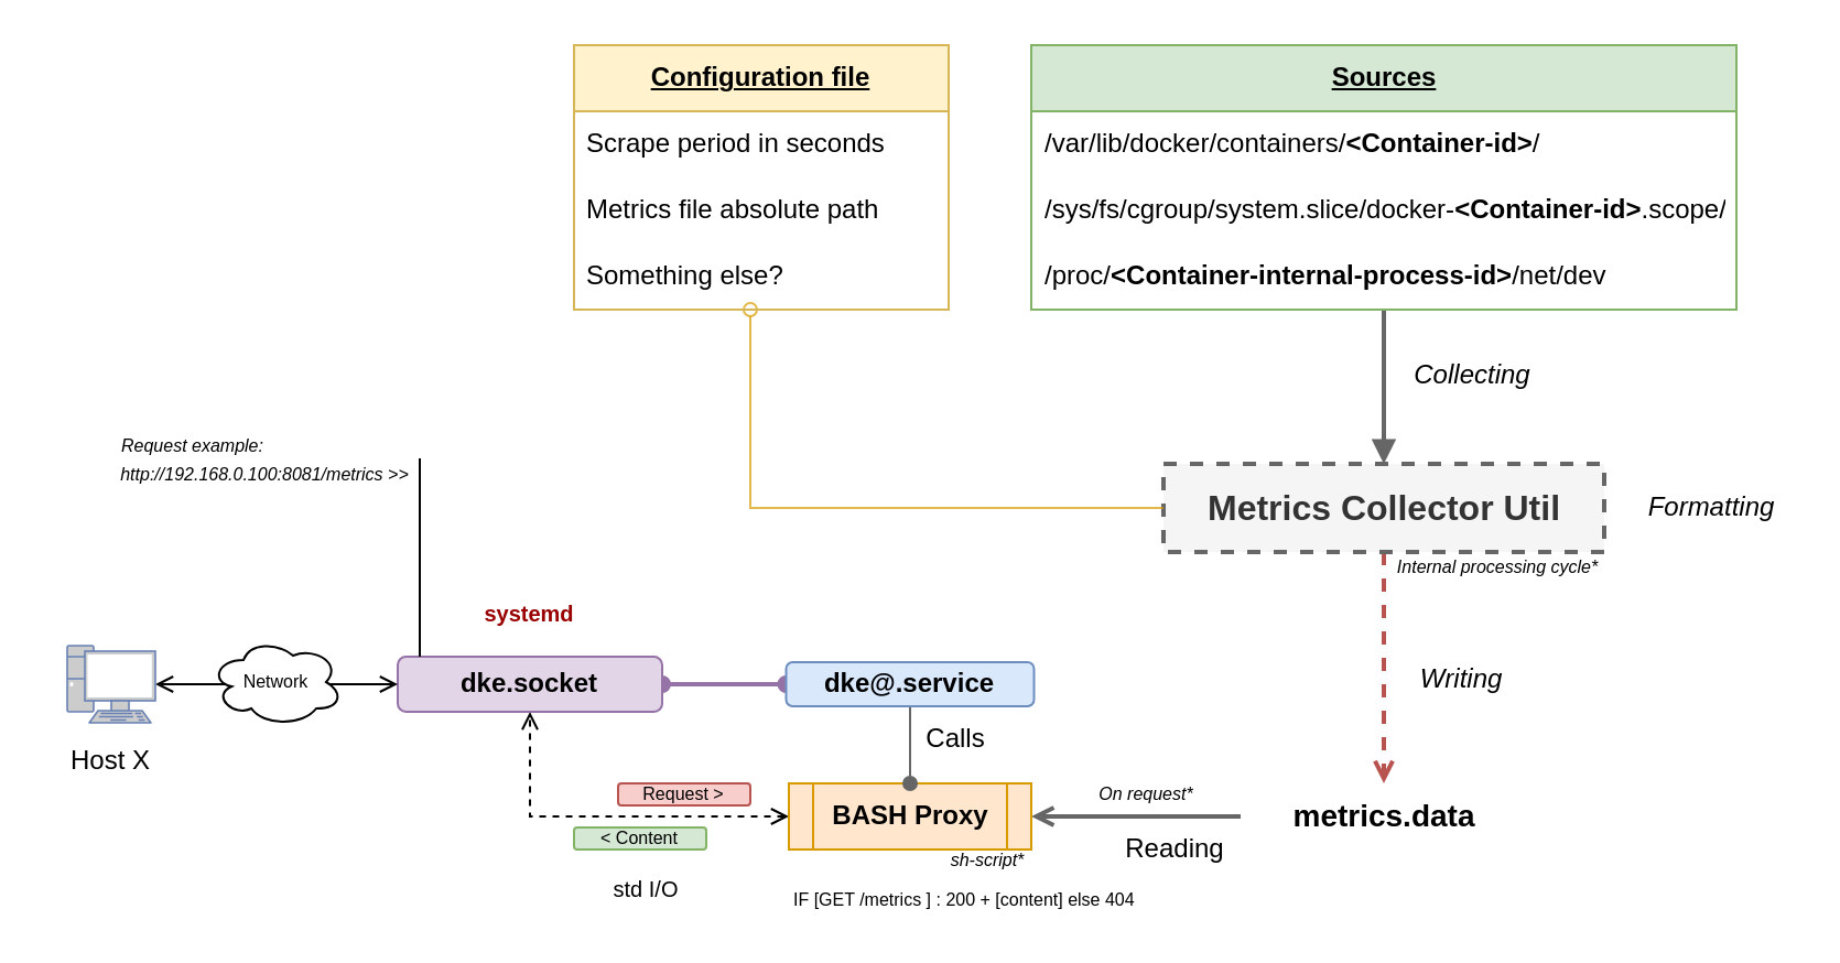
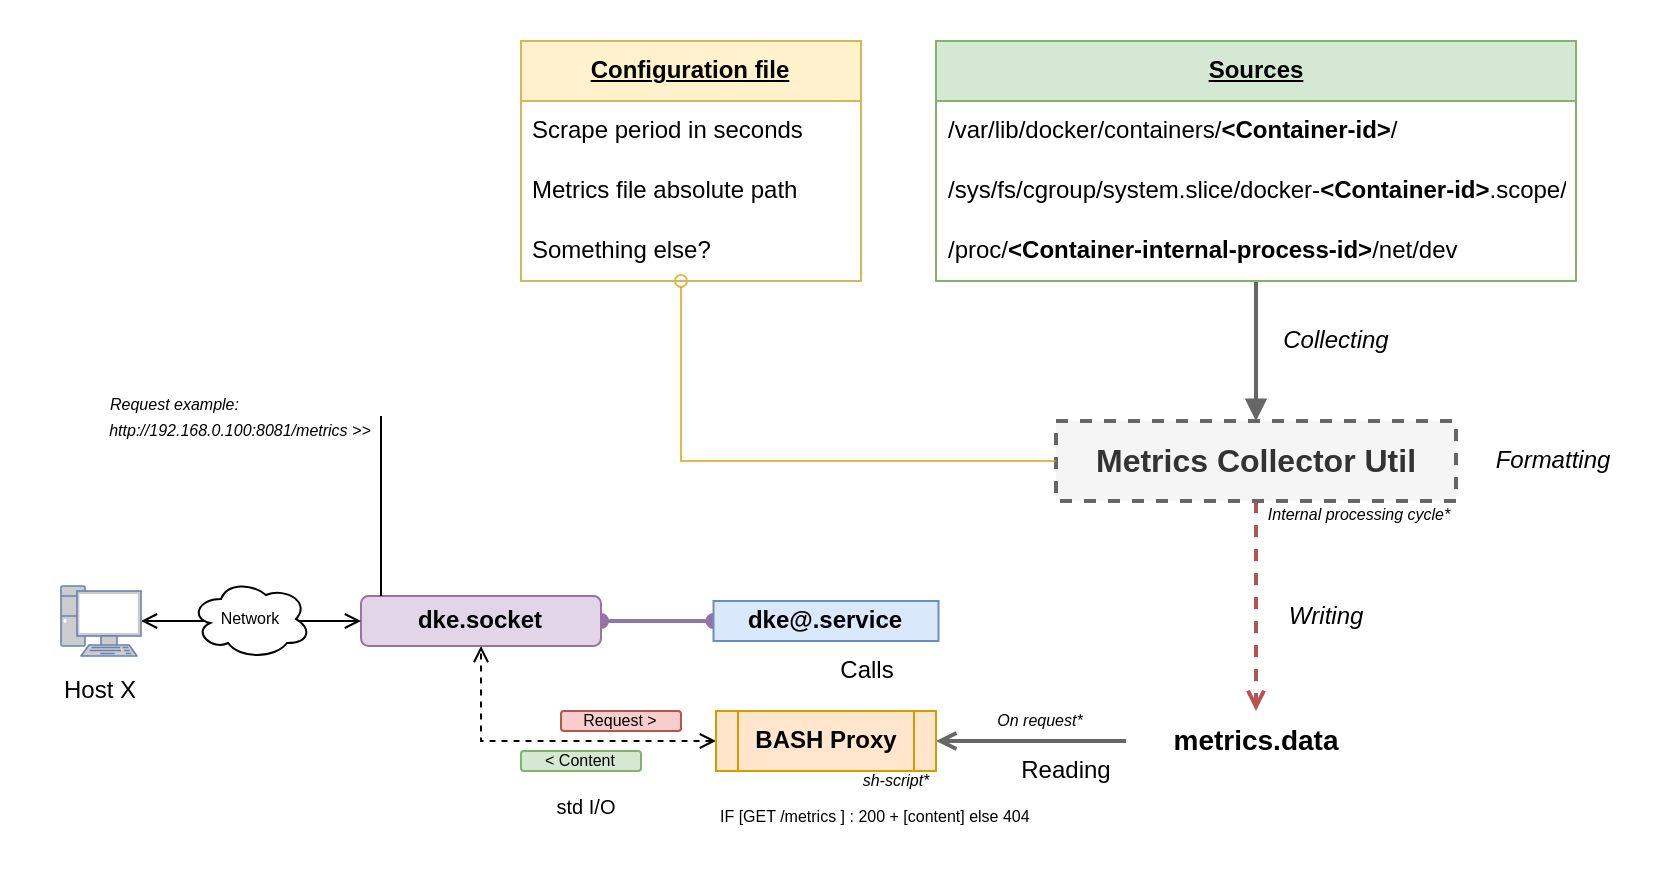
- <mxCell id="37" value="systemd" style="text;html=1;align=center;verticalAlign=middle;whiteSpace=wrap;rounded=0;fontSize=10;fontStyle=1;fontColor=#990000;" parent="1" vertex="1"><mxGeometry x="212" y="268" width="56" height="20" as="geometry" /></mxCell>
- <mxCell id="24" value="dke@.service" style="rounded=1;whiteSpace=wrap;html=1;fillColor=#dae8fc;strokeColor=#6c8ebf;fontStyle=1" parent="1" vertex="1"><mxGeometry x="356.25" y="300" width="112.5" height="20" as="geometry" /></mxCell>
+ <mxCell id="24" value="dke@.service" style="whiteSpace=wrap;html=1;fillColor=#dae8fc;strokeColor=#6c8ebf;fontStyle=1;rounded=0;" parent="1" vertex="1"><mxGeometry x="356.25" y="300" width="112.5" height="20" as="geometry" /></mxCell>
- <mxCell id="23" style="edgeStyle=orthogonalEdgeStyle;rounded=0;orthogonalLoop=1;jettySize=auto;html=1;exitX=0.5;exitY=1;exitDx=0;exitDy=0;entryX=0.5;entryY=0;entryDx=0;entryDy=0;endArrow=oval;endFill=1;fillColor=#f5f5f5;strokeColor=#666666;" parent="1" source="24" target="20" edge="1"><mxGeometry relative="1" as="geometry"><mxPoint x="412.5" y="335" as="sourcePoint" /></mxGeometry></mxCell>
